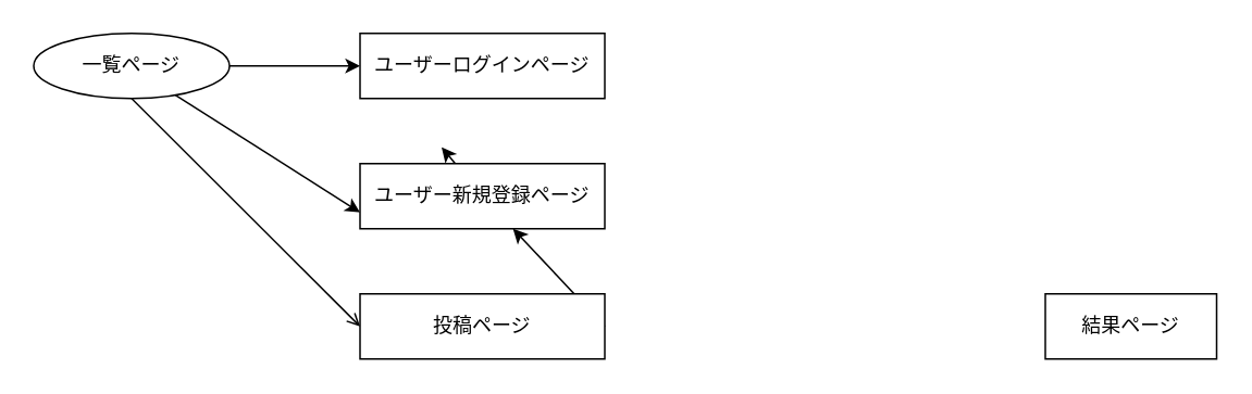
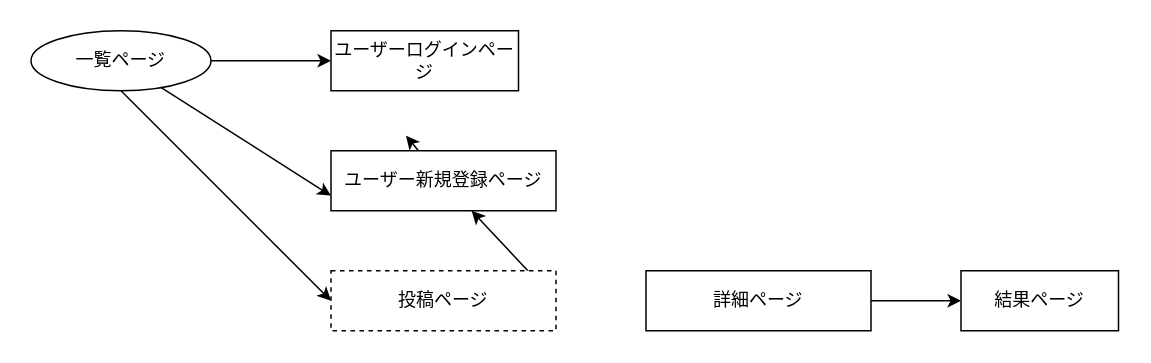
- <mxCell id="6" value="ユーザーログインページ" style="rounded=0;whiteSpace=wrap;html=1;" vertex="1" parent="1"><mxGeometry x="220" y="20" width="150" height="40" as="geometry" /></mxCell>
+ <mxCell id="6" value="ユーザーログインページ" style="rounded=0;whiteSpace=wrap;html=1;" vertex="1" parent="1"><mxGeometry x="220" y="20" width="125" height="40" as="geometry" /></mxCell>
- <mxCell id="4" style="edgeStyle=none;html=1;exitX=0.5;exitY=1;exitDx=0;exitDy=0;entryX=0;entryY=0.5;entryDx=0;entryDy=0;endArrow=open;" edge="1" parent="1" source="5" target="10"><mxGeometry relative="1" as="geometry" /></mxCell>
+ <mxCell id="4" style="edgeStyle=none;html=1;exitX=0.5;exitY=1;exitDx=0;exitDy=0;entryX=0;entryY=0.5;entryDx=0;entryDy=0;" edge="1" parent="1" source="5" target="10"><mxGeometry relative="1" as="geometry" /></mxCell>
- <mxCell id="10" value="投稿ページ" style="rounded=0;whiteSpace=wrap;html=1;" vertex="1" parent="1"><mxGeometry x="220" y="180" width="150" height="40" as="geometry" /></mxCell>
+ <mxCell id="10" value="投稿ページ" style="rounded=0;whiteSpace=wrap;html=1;dashed=1;" vertex="1" parent="1"><mxGeometry x="220" y="180" width="150" height="40" as="geometry" /></mxCell>
+ <mxCell id="12" value="詳細ページ" style="rounded=0;whiteSpace=wrap;html=1;" vertex="1" parent="1"><mxGeometry x="430" y="180" width="150" height="40" as="geometry" /></mxCell>
+ <mxCell id="11" style="edgeStyle=none;html=1;exitX=1;exitY=0.5;exitDx=0;exitDy=0;entryX=0;entryY=0.5;entryDx=0;entryDy=0;" edge="1" parent="1" source="12" target="13"><mxGeometry relative="1" as="geometry" /></mxCell>
